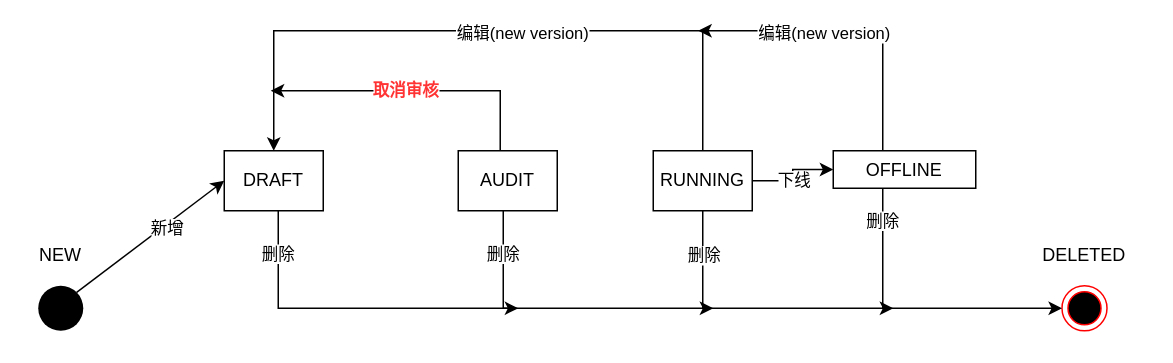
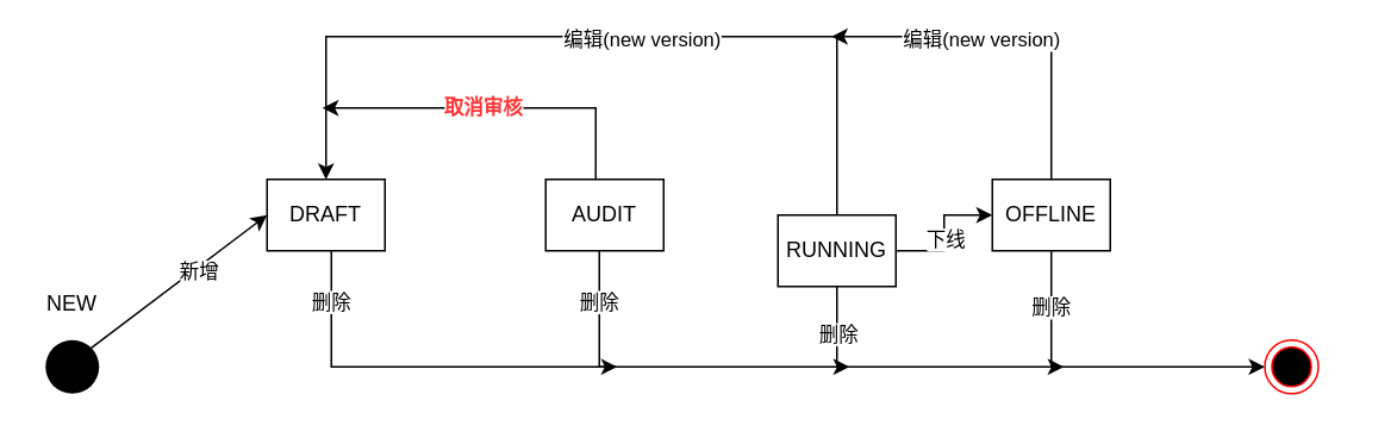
- <mxCell id="25" value="OFFLINE" style="rounded=0;whiteSpace=wrap;html=1;" vertex="1" parent="1"><mxGeometry x="555" y="100" width="95" height="25" as="geometry" /></mxCell>
+ <mxCell id="25" value="OFFLINE" style="rounded=0;whiteSpace=wrap;html=1;" vertex="1" parent="1"><mxGeometry x="555" y="100" width="66" height="40" as="geometry" /></mxCell>
- <mxCell id="20" value="RUNNING" style="rounded=0;whiteSpace=wrap;html=1;" vertex="1" parent="1"><mxGeometry x="435" y="100" width="66" height="40" as="geometry" /></mxCell>
+ <mxCell id="20" value="RUNNING" style="rounded=0;whiteSpace=wrap;html=1;" vertex="1" parent="1"><mxGeometry x="435" y="120" width="66" height="40" as="geometry" /></mxCell>
- <mxCell id="7" value="DELETED" style="text;html=1;strokeColor=none;fillColor=none;align=center;verticalAlign=middle;whiteSpace=wrap;rounded=0;" vertex="1" parent="5"><mxGeometry width="75" height="20" as="geometry" /></mxCell>
